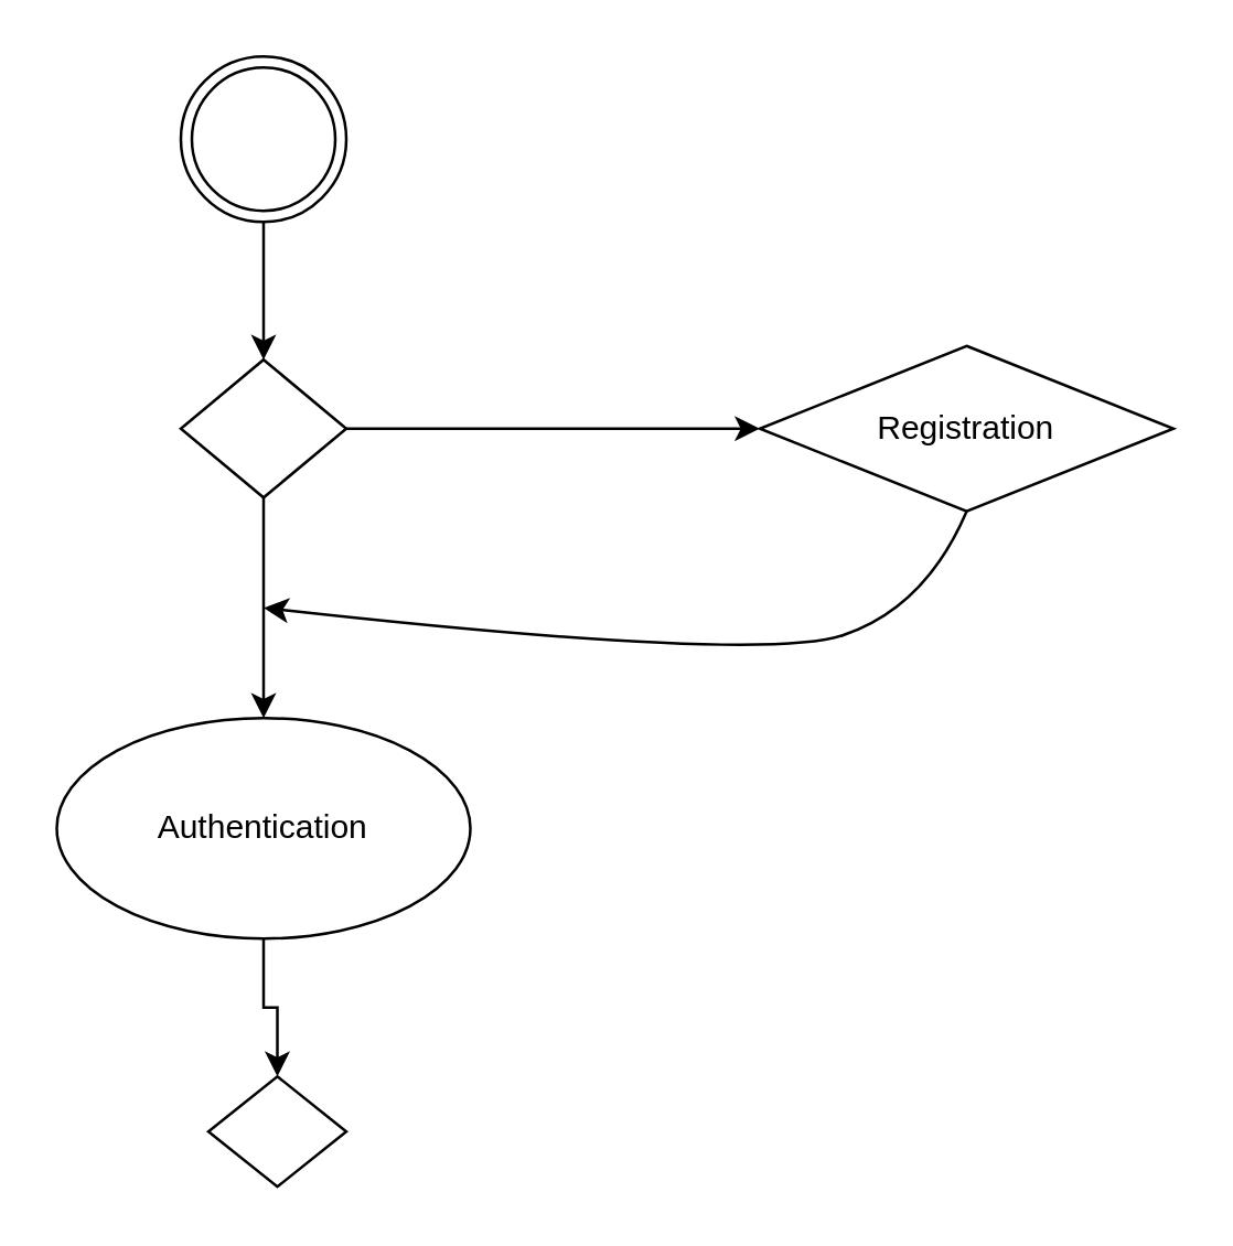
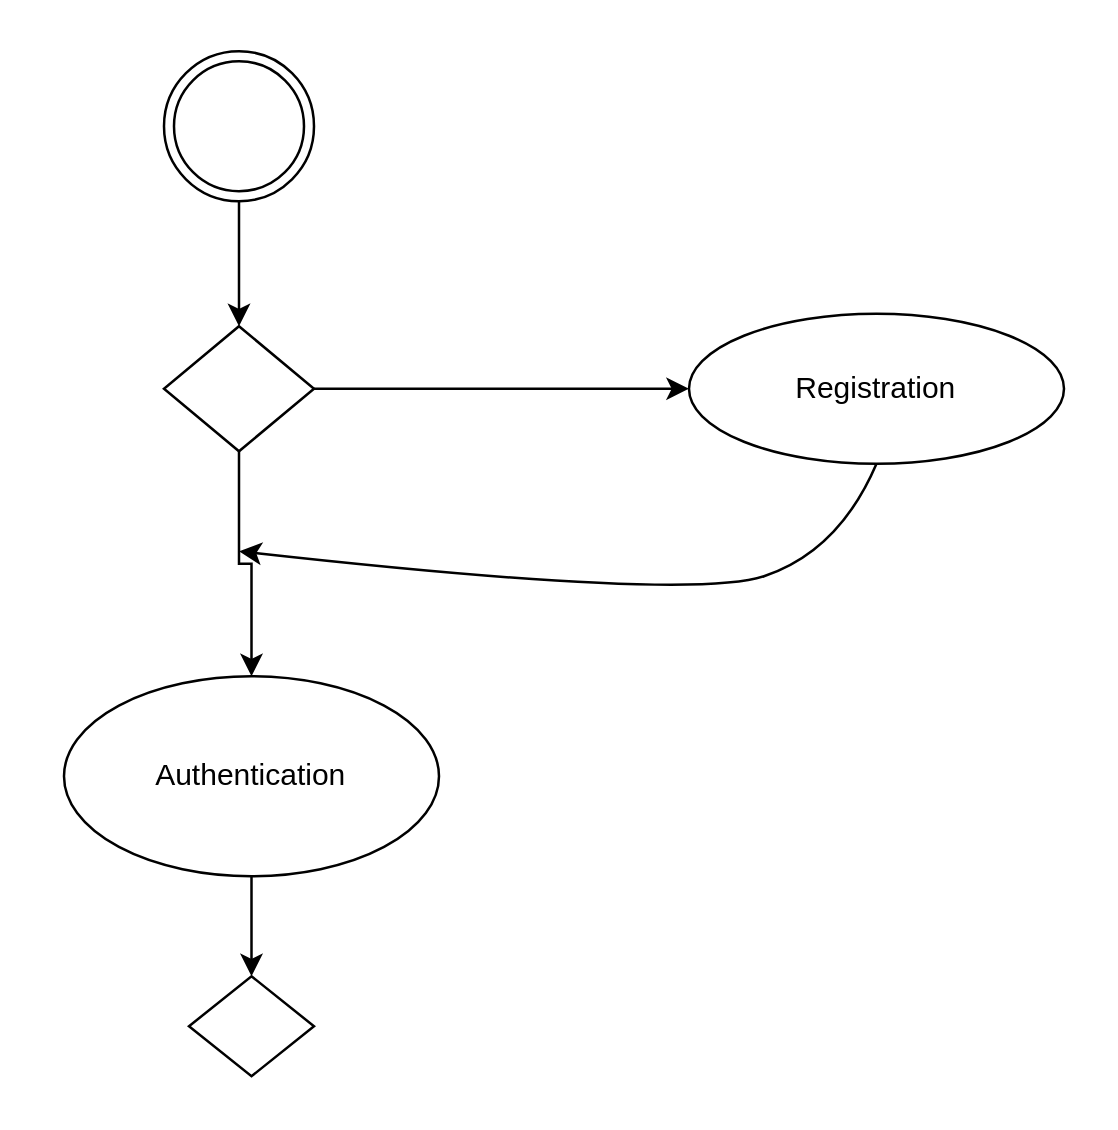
- <mxCell id="9" value="Registration" style="rhombus;whiteSpace=wrap;html=1;" vertex="1" parent="1"><mxGeometry x="275" y="125" width="150" height="60" as="geometry" /></mxCell>
+ <mxCell id="9" value="Registration" style="ellipse;whiteSpace=wrap;html=1;" vertex="1" parent="1"><mxGeometry x="275" y="125" width="150" height="60" as="geometry" /></mxCell>
- <mxCell id="5" value="Authentication" style="ellipse;whiteSpace=wrap;html=1;" vertex="1" parent="1"><mxGeometry x="20" y="260" width="150" height="80" as="geometry" /></mxCell>
+ <mxCell id="5" value="Authentication" style="ellipse;whiteSpace=wrap;html=1;" vertex="1" parent="1"><mxGeometry x="25" y="270" width="150" height="80" as="geometry" /></mxCell>
